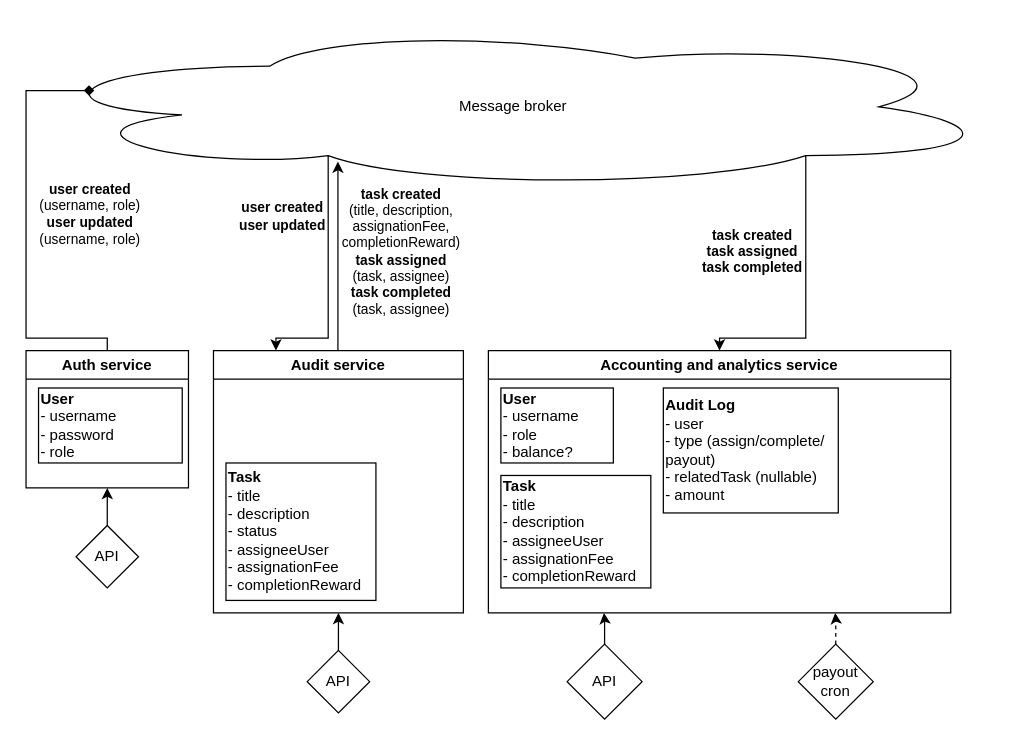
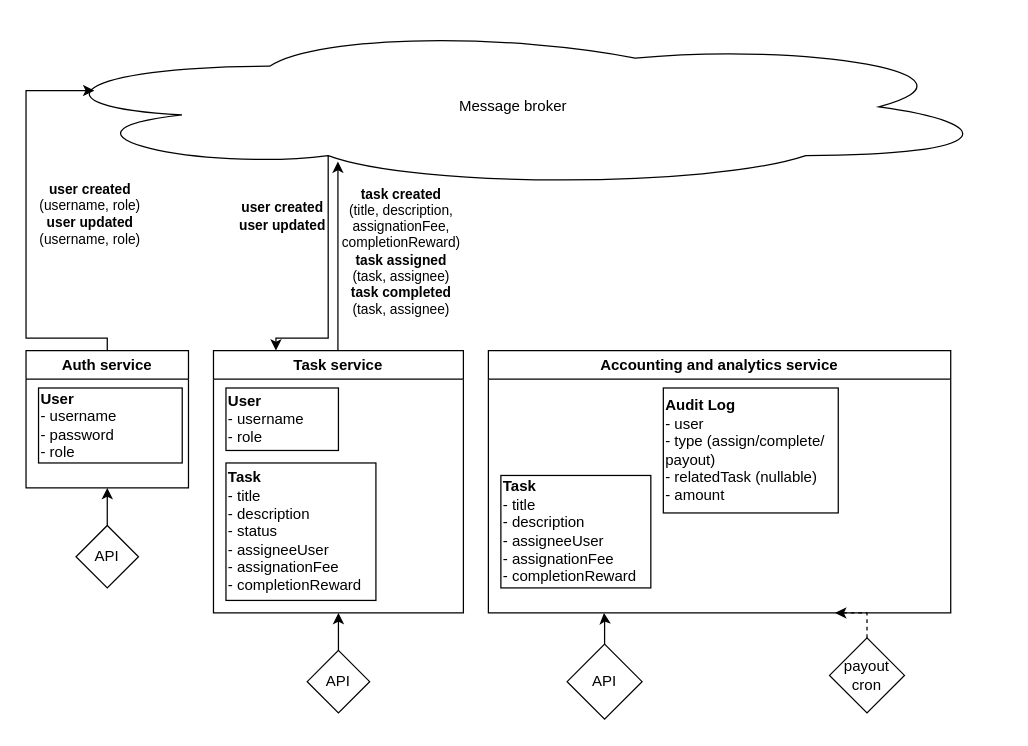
- <mxCell id="7" style="edgeStyle=orthogonalEdgeStyle;rounded=0;orthogonalLoop=1;jettySize=auto;html=1;entryX=0.07;entryY=0.4;entryDx=0;entryDy=0;entryPerimeter=0;exitX=0.5;exitY=0;exitDx=0;exitDy=0;endArrow=diamond;" edge="1" parent="1" source="9" target="6"><mxGeometry relative="1" as="geometry"><Array as="points"><mxPoint x="85" y="270" /><mxPoint x="20" y="270" /><mxPoint x="20" y="72" /></Array></mxGeometry></mxCell>
+ <mxCell id="7" style="edgeStyle=orthogonalEdgeStyle;rounded=0;orthogonalLoop=1;jettySize=auto;html=1;entryX=0.07;entryY=0.4;entryDx=0;entryDy=0;entryPerimeter=0;exitX=0.5;exitY=0;exitDx=0;exitDy=0;" edge="1" parent="1" source="9" target="6"><mxGeometry relative="1" as="geometry"><Array as="points"><mxPoint x="85" y="270" /><mxPoint x="20" y="270" /><mxPoint x="20" y="72" /></Array></mxGeometry></mxCell>
- <mxCell id="4" style="edgeStyle=orthogonalEdgeStyle;rounded=0;orthogonalLoop=1;jettySize=auto;html=1;exitX=0.8;exitY=0.8;exitDx=0;exitDy=0;exitPerimeter=0;" edge="1" parent="1" source="6" target="16"><mxGeometry relative="1" as="geometry"><Array as="points"><mxPoint x="644" y="270" /><mxPoint x="575" y="270" /></Array></mxGeometry></mxCell>
- <mxCell id="5" value="&lt;b&gt;task created&lt;br&gt;task assigned&lt;br&gt;task completed&lt;/b&gt;" style="edgeLabel;html=1;align=center;verticalAlign=middle;resizable=0;points=[];" vertex="1" connectable="0" parent="4"><mxGeometry x="-0.248" y="-1" relative="1" as="geometry"><mxPoint x="-43" y="-9" as="offset" /></mxGeometry></mxCell>
- <mxCell id="13" value="Audit service" style="swimlane;whiteSpace=wrap;html=1;" vertex="1" parent="1"><mxGeometry x="170" y="280" width="200" height="210" as="geometry" /></mxCell>
+ <mxCell id="13" value="Task service" style="swimlane;whiteSpace=wrap;html=1;" vertex="1" parent="1"><mxGeometry x="170" y="280" width="200" height="210" as="geometry" /></mxCell>
+ <mxCell id="14" value="&lt;b&gt;User&lt;/b&gt;&lt;br&gt;- username&lt;br&gt;- role" style="whiteSpace=wrap;html=1;align=left;" vertex="1" parent="13"><mxGeometry x="10" y="30" width="90" height="50" as="geometry" /></mxCell>
- <mxCell id="17" value="&lt;b&gt;User&lt;/b&gt;&lt;br&gt;- username&lt;br&gt;- role&lt;br&gt;- balance?" style="whiteSpace=wrap;html=1;align=left;" vertex="1" parent="16"><mxGeometry x="10" y="30" width="90" height="60" as="geometry" /></mxCell>
- <mxCell id="27" value="payout&lt;br&gt;cron" style="rhombus;whiteSpace=wrap;html=1;" vertex="1" parent="1"><mxGeometry x="638" y="515" width="60" height="60" as="geometry" /></mxCell>
+ <mxCell id="27" value="payout&lt;br&gt;cron" style="rhombus;whiteSpace=wrap;html=1;" vertex="1" parent="1"><mxGeometry x="663" y="510" width="60" height="60" as="geometry" /></mxCell>
